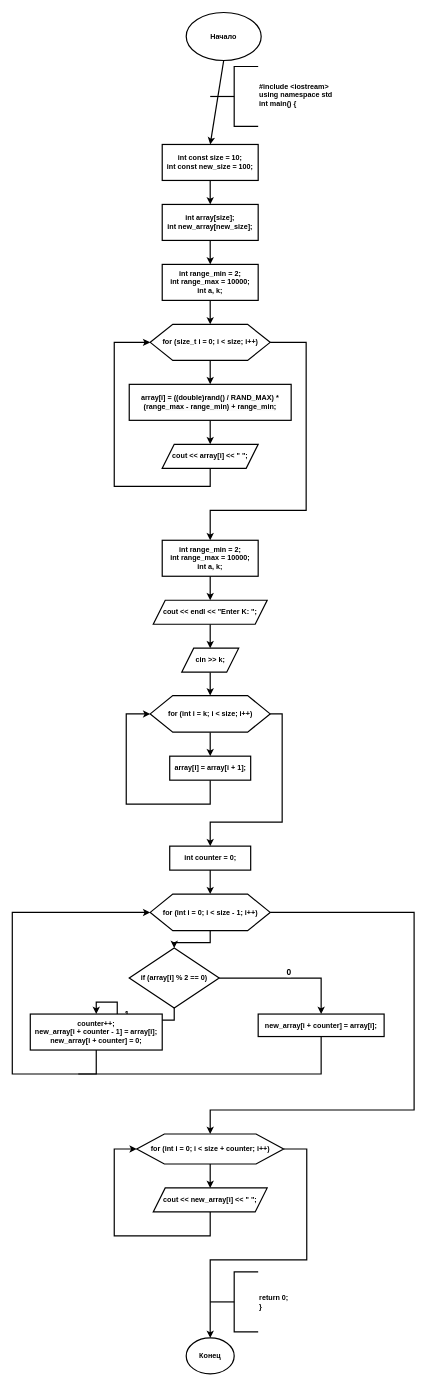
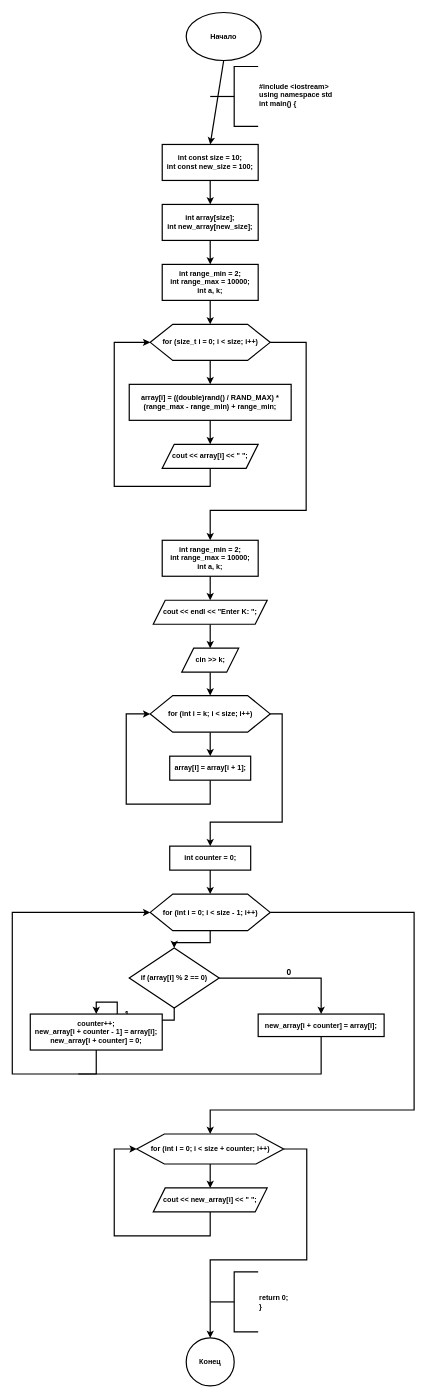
- <mxCell id="50" value="&lt;b&gt;Конец&lt;/b&gt;" style="ellipse;whiteSpace=wrap;html=1;aspect=fixed;strokeWidth=2;" vertex="1" parent="1"><mxGeometry x="310" y="2230" width="80" height="60" as="geometry" /></mxCell>
+ <mxCell id="50" value="&lt;b&gt;Конец&lt;/b&gt;" style="ellipse;whiteSpace=wrap;html=1;aspect=fixed;strokeWidth=2;" vertex="1" parent="1"><mxGeometry x="310" y="2230" width="80" height="80" as="geometry" /></mxCell>
